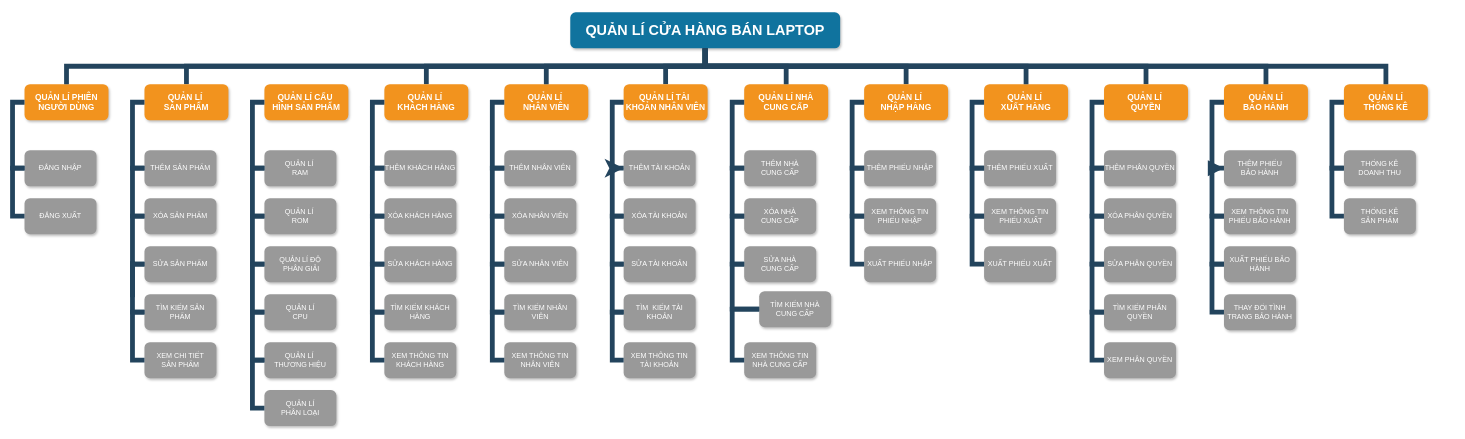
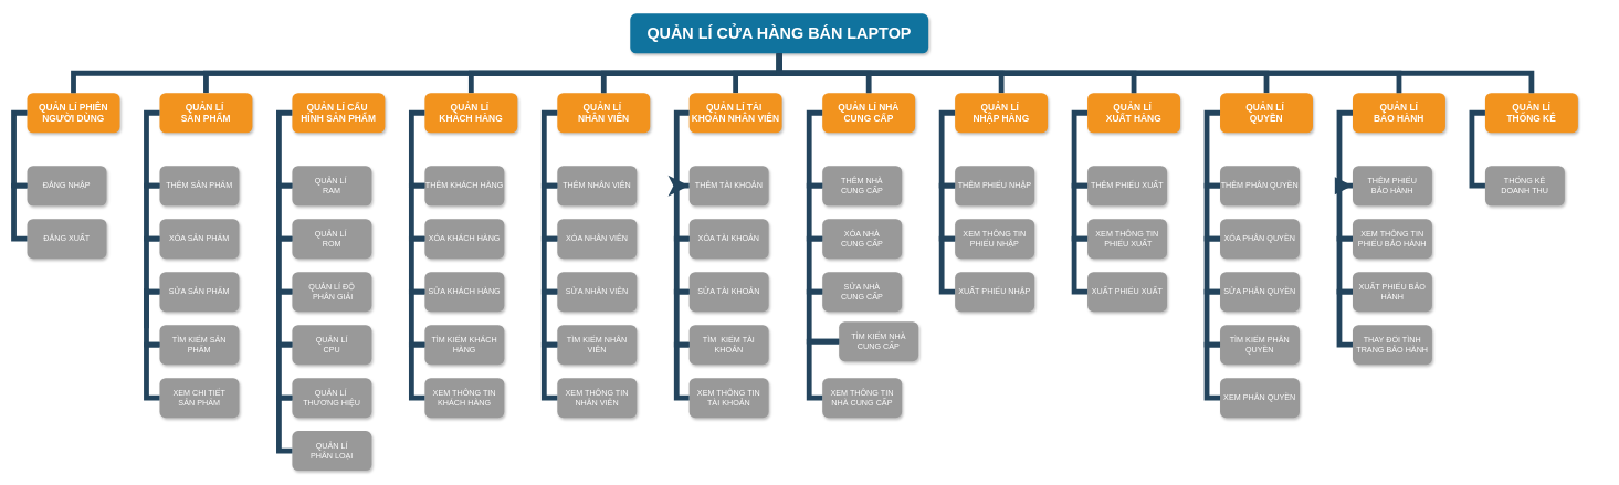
- <mxCell id="117" value="" style="edgeStyle=elbowEdgeStyle;elbow=vertical;rounded=0;fontColor=#000000;endArrow=none;endFill=0;strokeWidth=8;strokeColor=#23445D;entryX=0;entryY=0.5;entryDx=0;entryDy=0;exitX=0;exitY=0.5;exitDx=0;exitDy=0;movable=0;resizable=0;rotatable=0;deletable=0;editable=0;locked=1;connectable=0;" edge="1" parent="1" source="114" target="115"><mxGeometry width="100" height="100" relative="1" as="geometry"><mxPoint x="2380" y="410" as="sourcePoint" /><mxPoint x="2350" y="630" as="targetPoint" /><Array as="points"><mxPoint x="2220" y="330" /></Array></mxGeometry></mxCell>
- <mxCell id="115" value="THỐNG KÊ&#10;SẢN PHẨM" style="whiteSpace=wrap;rounded=1;fillColor=#999999;strokeColor=none;shadow=1;fontColor=#FFFFFF;fontStyle=0;movable=0;resizable=0;rotatable=0;deletable=0;editable=0;locked=1;connectable=0;" vertex="1" parent="1"><mxGeometry x="2240" y="330" width="120" height="60" as="geometry" /></mxCell>
